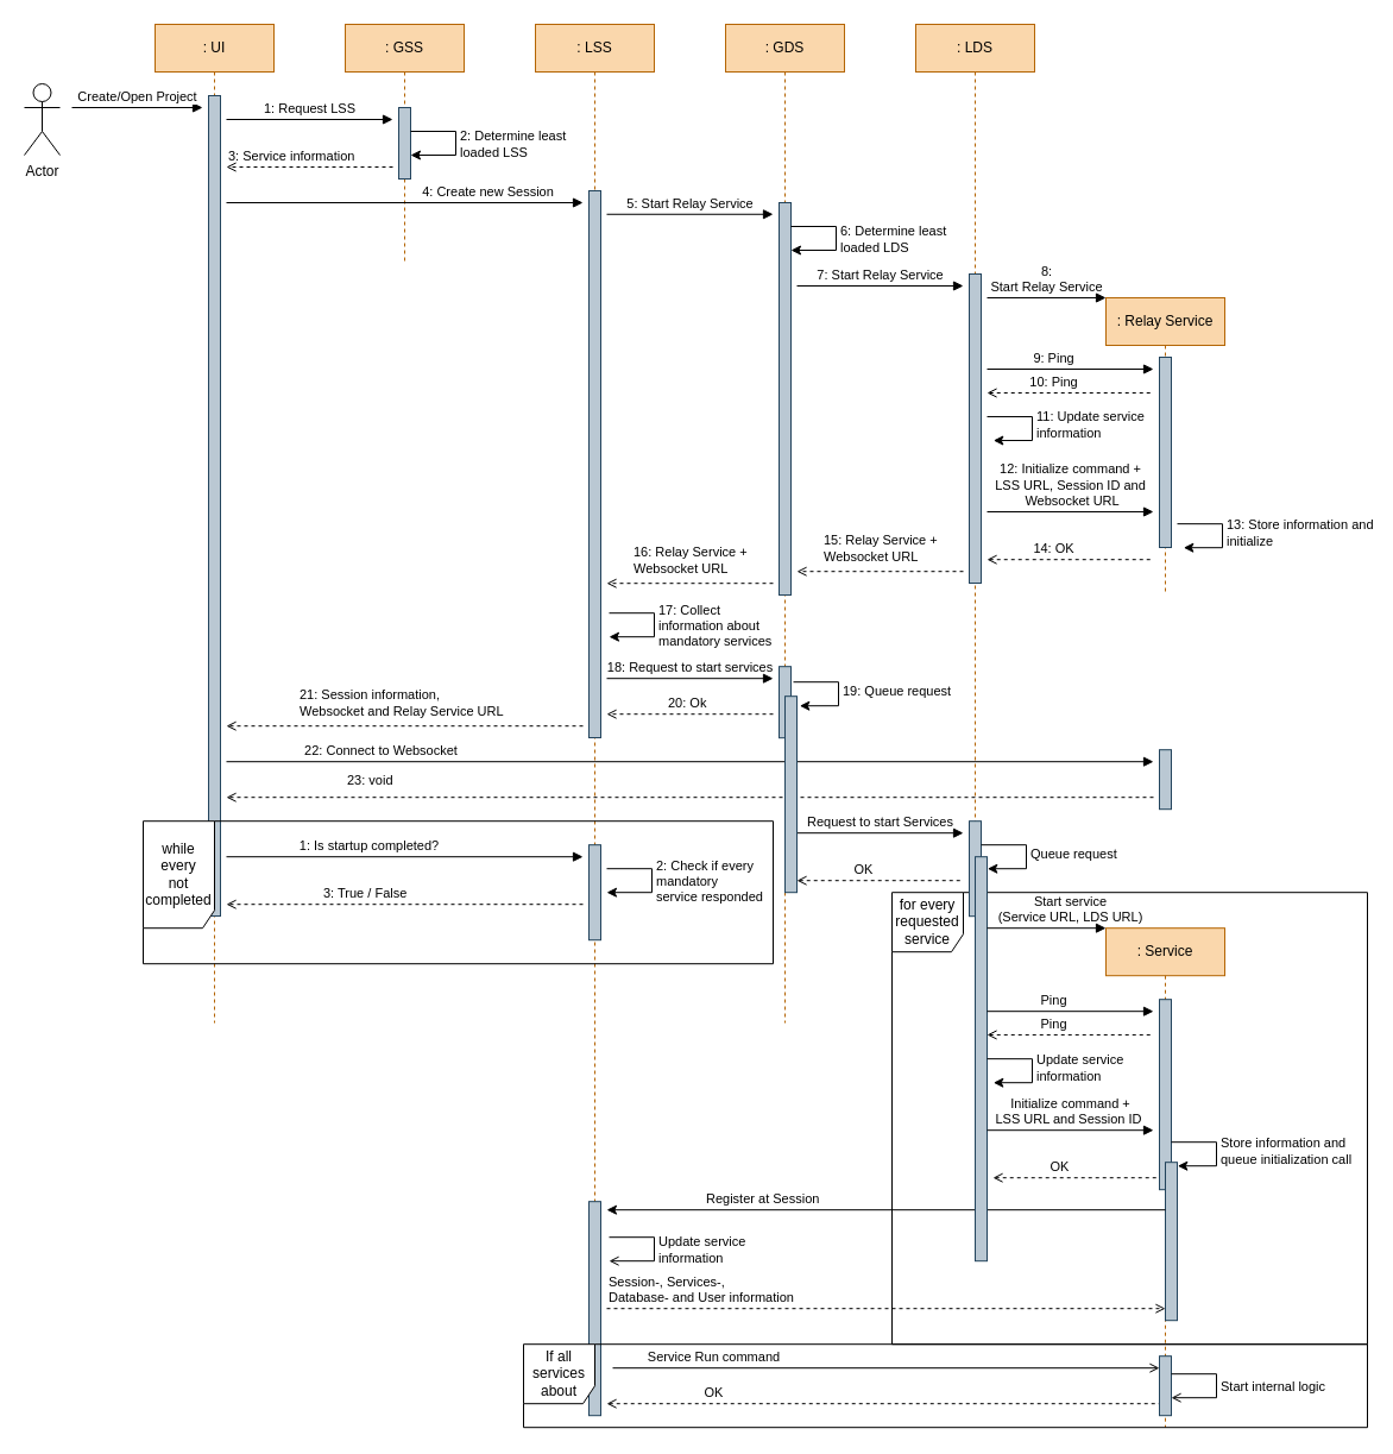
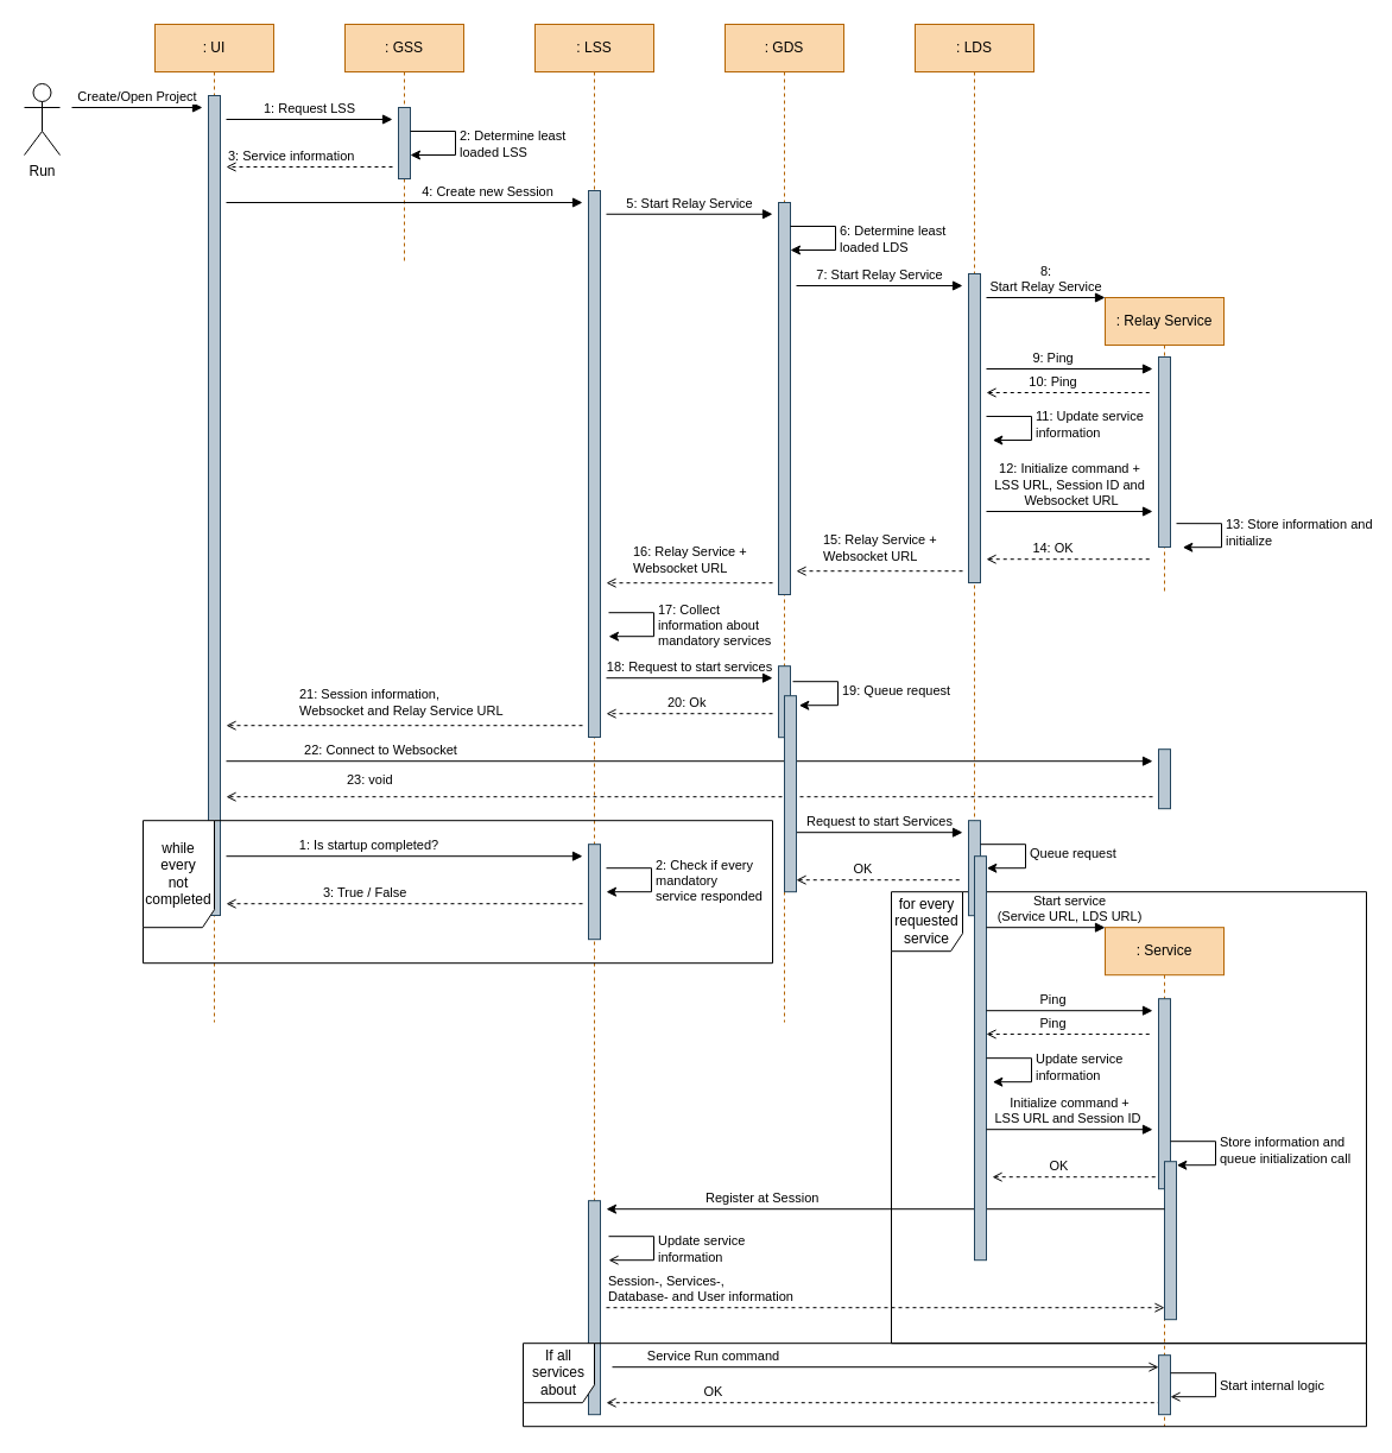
- <mxCell id="22" value="Actor" style="shape=umlActor;verticalLabelPosition=bottom;verticalAlign=top;html=1;" parent="1" vertex="1"><mxGeometry x="20" y="70" width="30" height="60" as="geometry" /></mxCell>
+ <mxCell id="22" value="Run" style="shape=umlActor;verticalLabelPosition=bottom;verticalAlign=top;html=1;" parent="1" vertex="1"><mxGeometry x="20" y="70" width="30" height="60" as="geometry" /></mxCell>
